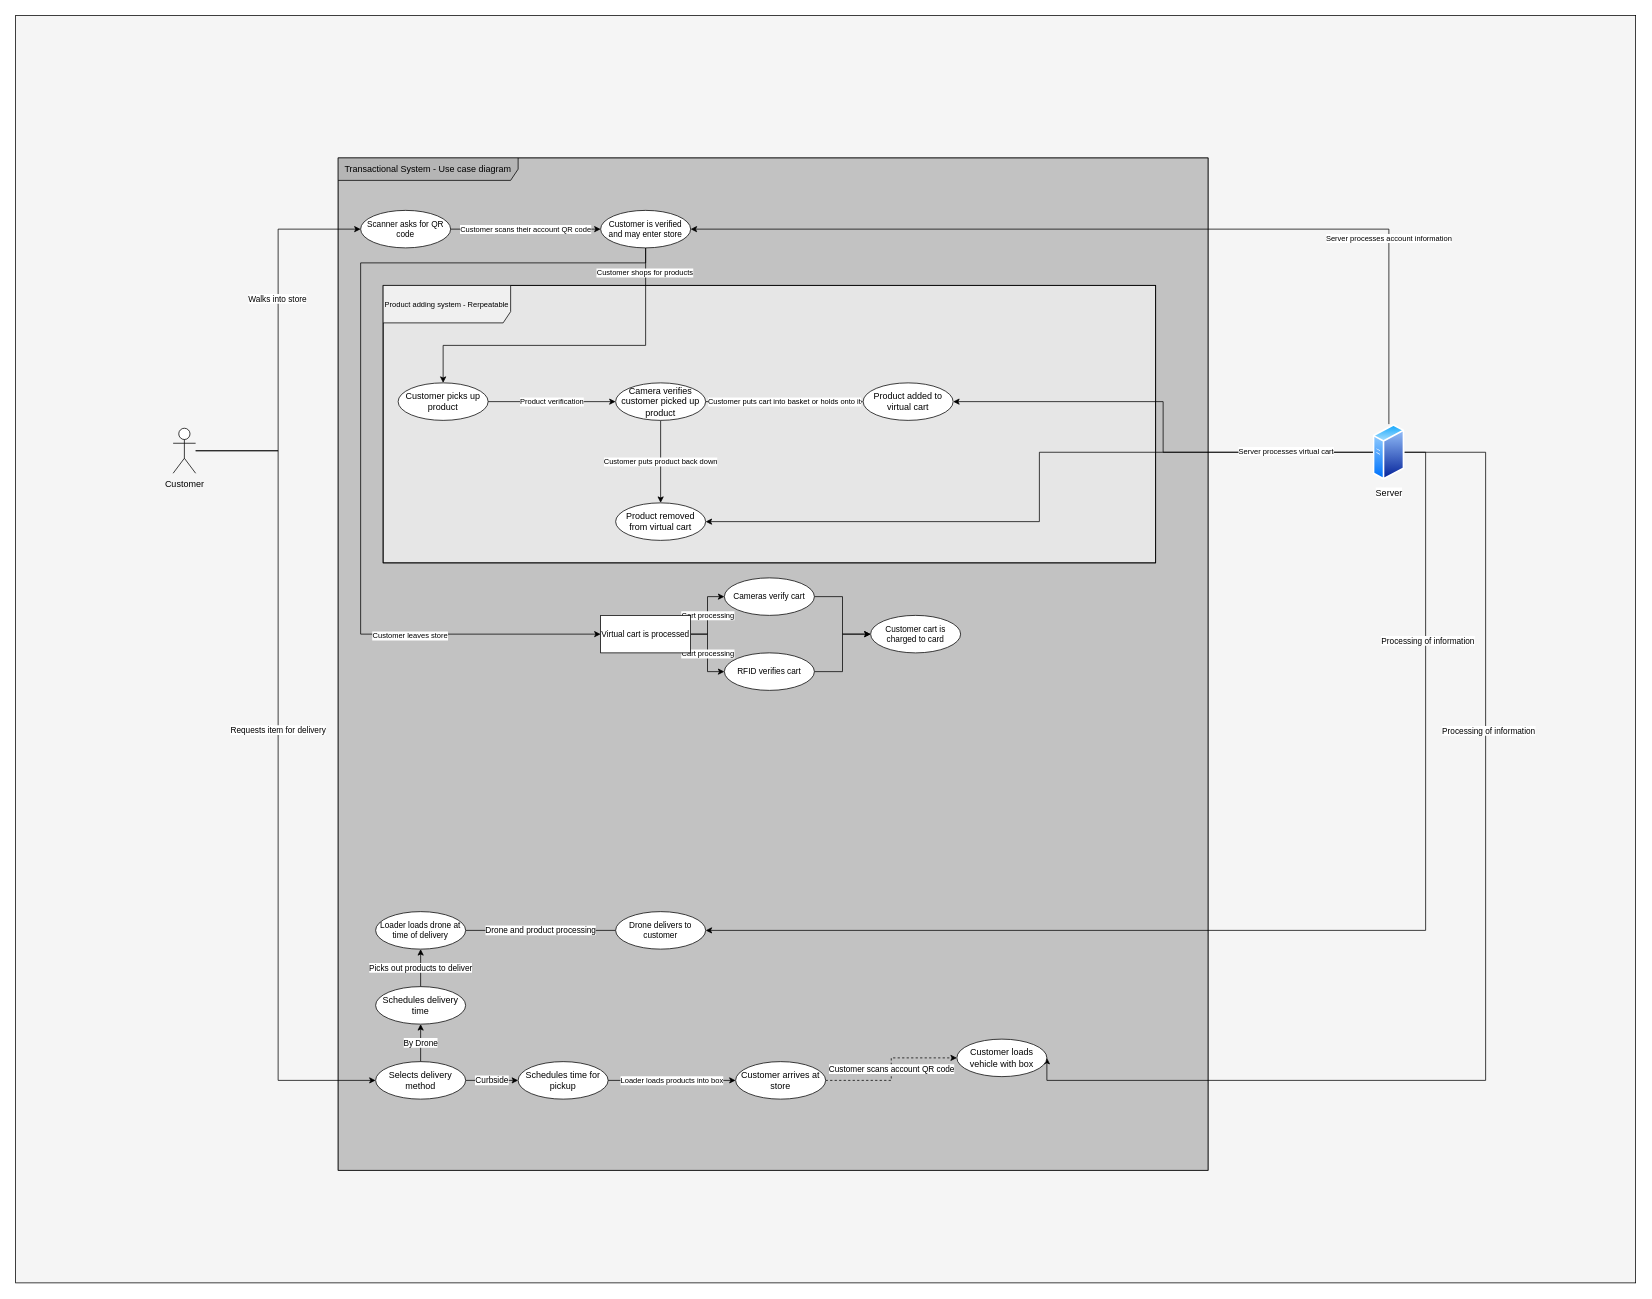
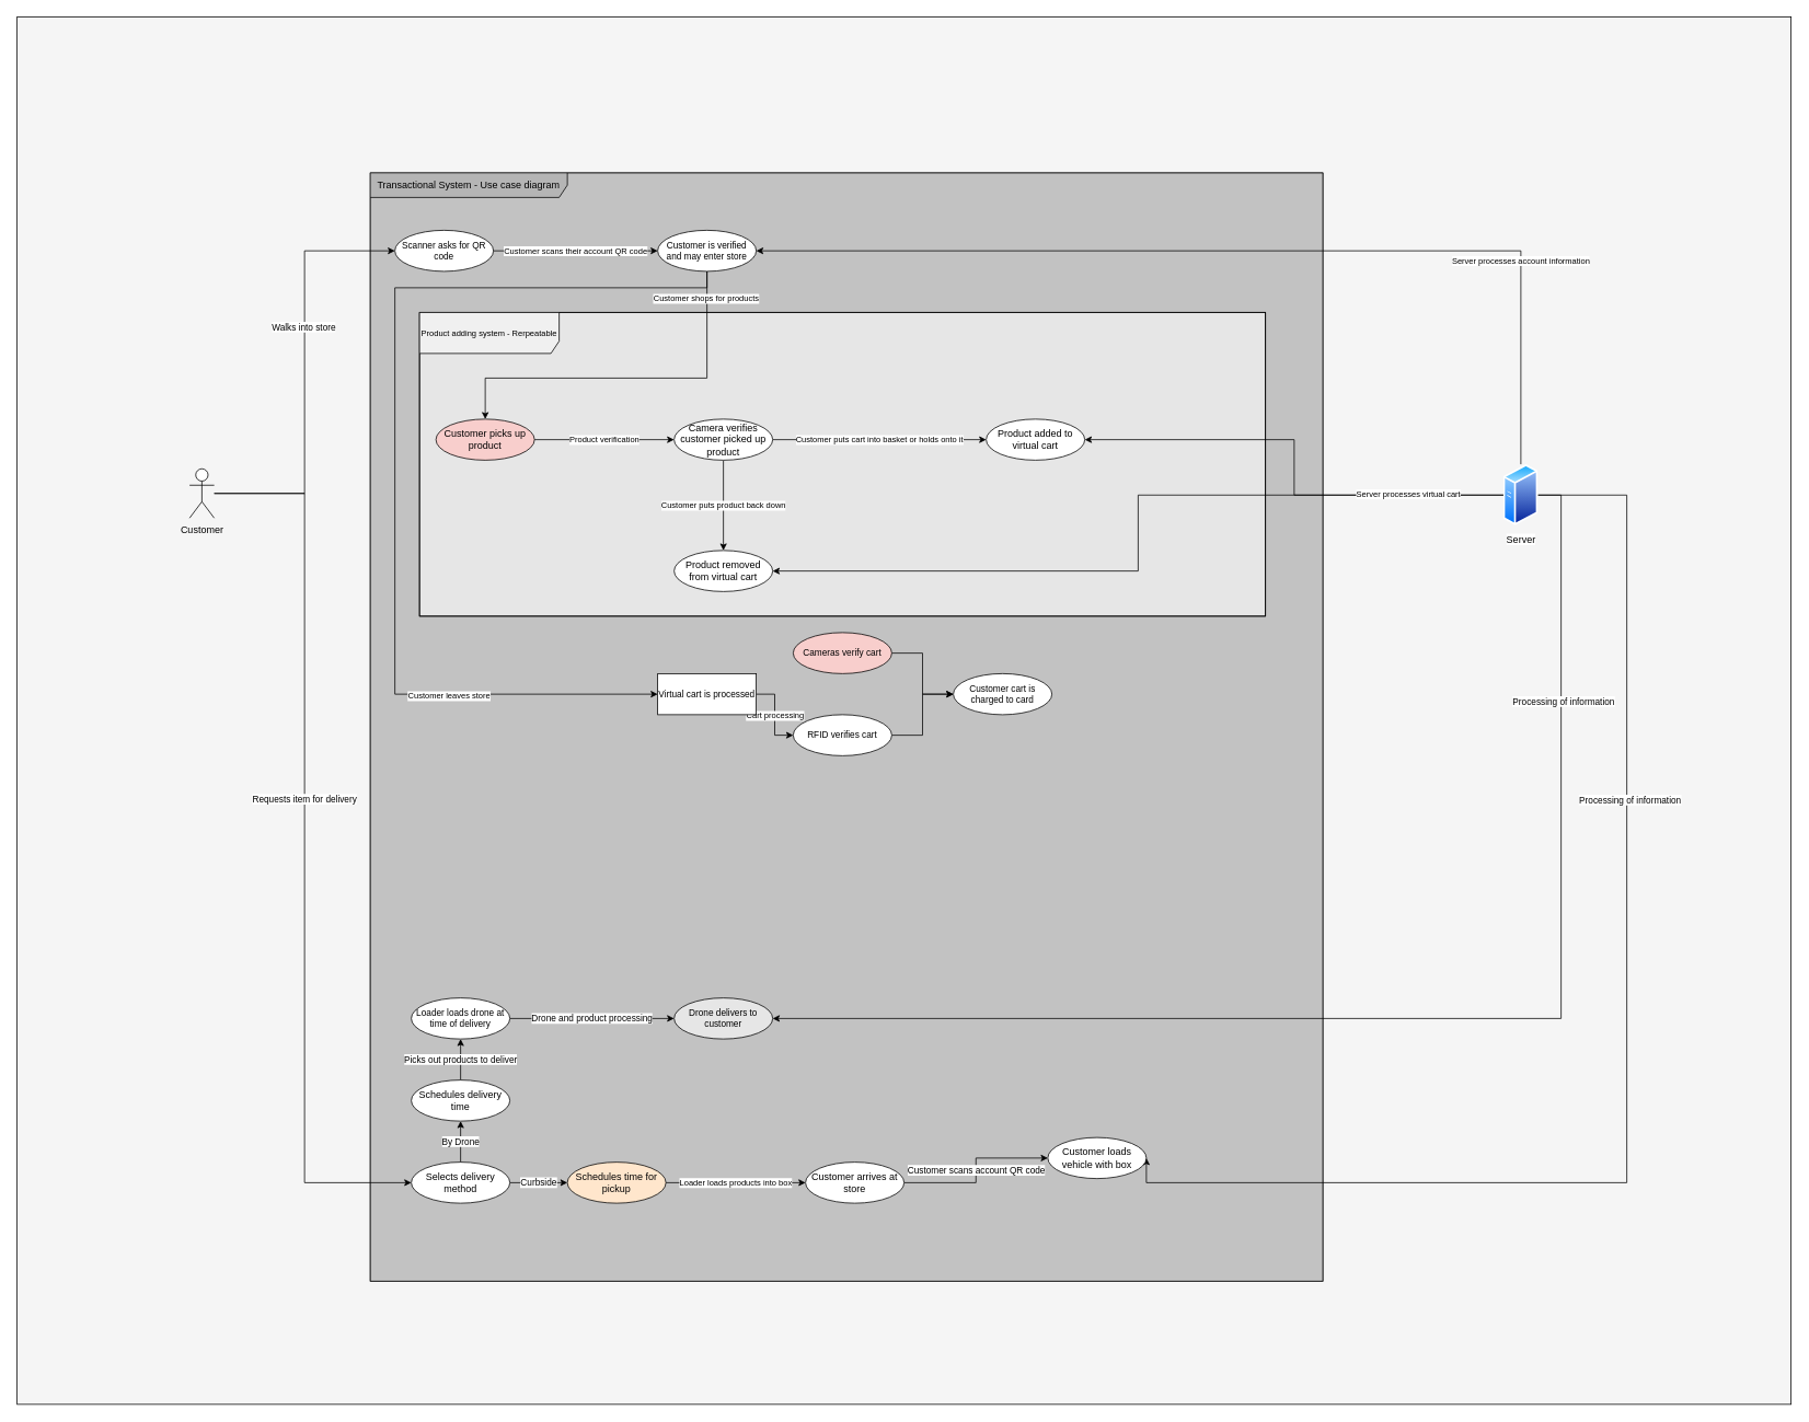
- <mxCell id="36" value="Customer picks up product" style="ellipse;whiteSpace=wrap;html=1;" parent="1" vertex="1"><mxGeometry x="530" y="510" width="120" height="50" as="geometry" /></mxCell>
+ <mxCell id="36" value="Customer picks up product" style="ellipse;whiteSpace=wrap;html=1;fillColor=#f8cecc;" parent="1" vertex="1"><mxGeometry x="530" y="510" width="120" height="50" as="geometry" /></mxCell>
- <mxCell id="40" value="Product added to virtual cart" style="ellipse;whiteSpace=wrap;html=1;" parent="1" vertex="1"><mxGeometry x="1150" y="510" width="120" height="50" as="geometry" /></mxCell>
+ <mxCell id="40" value="Product added to virtual cart" style="ellipse;whiteSpace=wrap;html=1;" parent="1" vertex="1"><mxGeometry x="1200" y="510" width="120" height="50" as="geometry" /></mxCell>
- <mxCell id="51" value="Cameras verify cart" style="ellipse;whiteSpace=wrap;html=1;fontSize=11;" parent="1" vertex="1"><mxGeometry x="965" y="770" width="120" height="50" as="geometry" /></mxCell>
+ <mxCell id="51" value="Cameras verify cart" style="ellipse;whiteSpace=wrap;html=1;fontSize=11;fillColor=#f8cecc;" parent="1" vertex="1"><mxGeometry x="965" y="770" width="120" height="50" as="geometry" /></mxCell>
- <mxCell id="47" value="Cart processing" style="edgeStyle=orthogonalEdgeStyle;rounded=0;orthogonalLoop=1;jettySize=auto;html=1;exitX=1;exitY=0.5;exitDx=0;exitDy=0;fontSize=10;" parent="1" source="49" target="51" edge="1"><mxGeometry relative="1" as="geometry" /></mxCell>
- <mxCell id="21" value="Drone and product processing" style="edgeStyle=orthogonalEdgeStyle;rounded=0;orthogonalLoop=1;jettySize=auto;html=1;fontSize=11;endArrow=none;" parent="1" source="22" target="55" edge="1"><mxGeometry relative="1" as="geometry" /></mxCell>
+ <mxCell id="21" value="Drone and product processing" style="edgeStyle=orthogonalEdgeStyle;rounded=0;orthogonalLoop=1;jettySize=auto;html=1;fontSize=11;" parent="1" source="22" target="55" edge="1"><mxGeometry relative="1" as="geometry" /></mxCell>
- <mxCell id="55" value="Drone delivers to customer" style="ellipse;whiteSpace=wrap;html=1;fontSize=11;" parent="1" vertex="1"><mxGeometry x="820" y="1215" width="120" height="50" as="geometry" /></mxCell>
+ <mxCell id="55" value="Drone delivers to customer" style="ellipse;whiteSpace=wrap;html=1;fontSize=11;fillColor=#e6e6e6;" parent="1" vertex="1"><mxGeometry x="820" y="1215" width="120" height="50" as="geometry" /></mxCell>
- <mxCell id="20" value="Schedules time for pickup" style="ellipse;whiteSpace=wrap;html=1;" parent="1" vertex="1"><mxGeometry x="690" y="1415" width="120" height="50" as="geometry" /></mxCell>
+ <mxCell id="20" value="Schedules time for pickup" style="ellipse;whiteSpace=wrap;html=1;fillColor=#ffe6cc;" parent="1" vertex="1"><mxGeometry x="690" y="1415" width="120" height="50" as="geometry" /></mxCell>
- <mxCell id="33" value="Customer scans account QR code" style="edgeStyle=orthogonalEdgeStyle;rounded=0;orthogonalLoop=1;jettySize=auto;html=1;entryX=0;entryY=0.5;entryDx=0;entryDy=0;fontSize=11;dashed=1;" parent="1" source="34" target="56" edge="1"><mxGeometry relative="1" as="geometry" /></mxCell>
+ <mxCell id="33" value="Customer scans account QR code" style="edgeStyle=orthogonalEdgeStyle;rounded=0;orthogonalLoop=1;jettySize=auto;html=1;entryX=0;entryY=0.5;entryDx=0;entryDy=0;fontSize=11;" parent="1" source="34" target="56" edge="1"><mxGeometry relative="1" as="geometry" /></mxCell>
